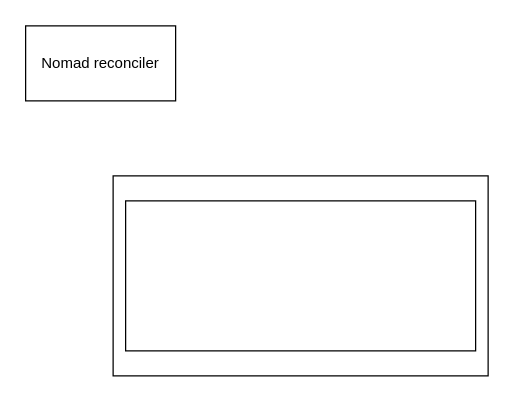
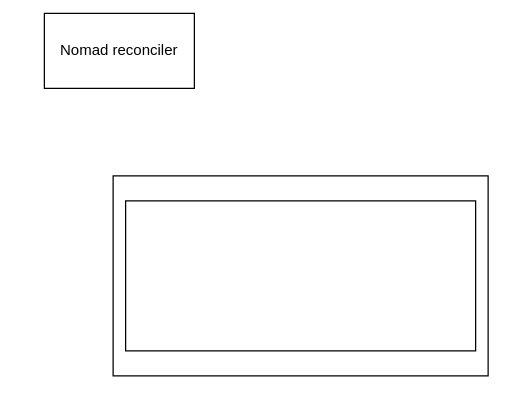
- <mxCell id="4" value="Nomad reconciler" style="rounded=0;whiteSpace=wrap;html=1;" vertex="1" parent="1"><mxGeometry x="20" y="20" width="120" height="60" as="geometry" /></mxCell>
+ <mxCell id="4" value="Nomad reconciler" style="rounded=0;whiteSpace=wrap;html=1;" vertex="1" parent="1"><mxGeometry x="35" y="10" width="120" height="60" as="geometry" /></mxCell>
